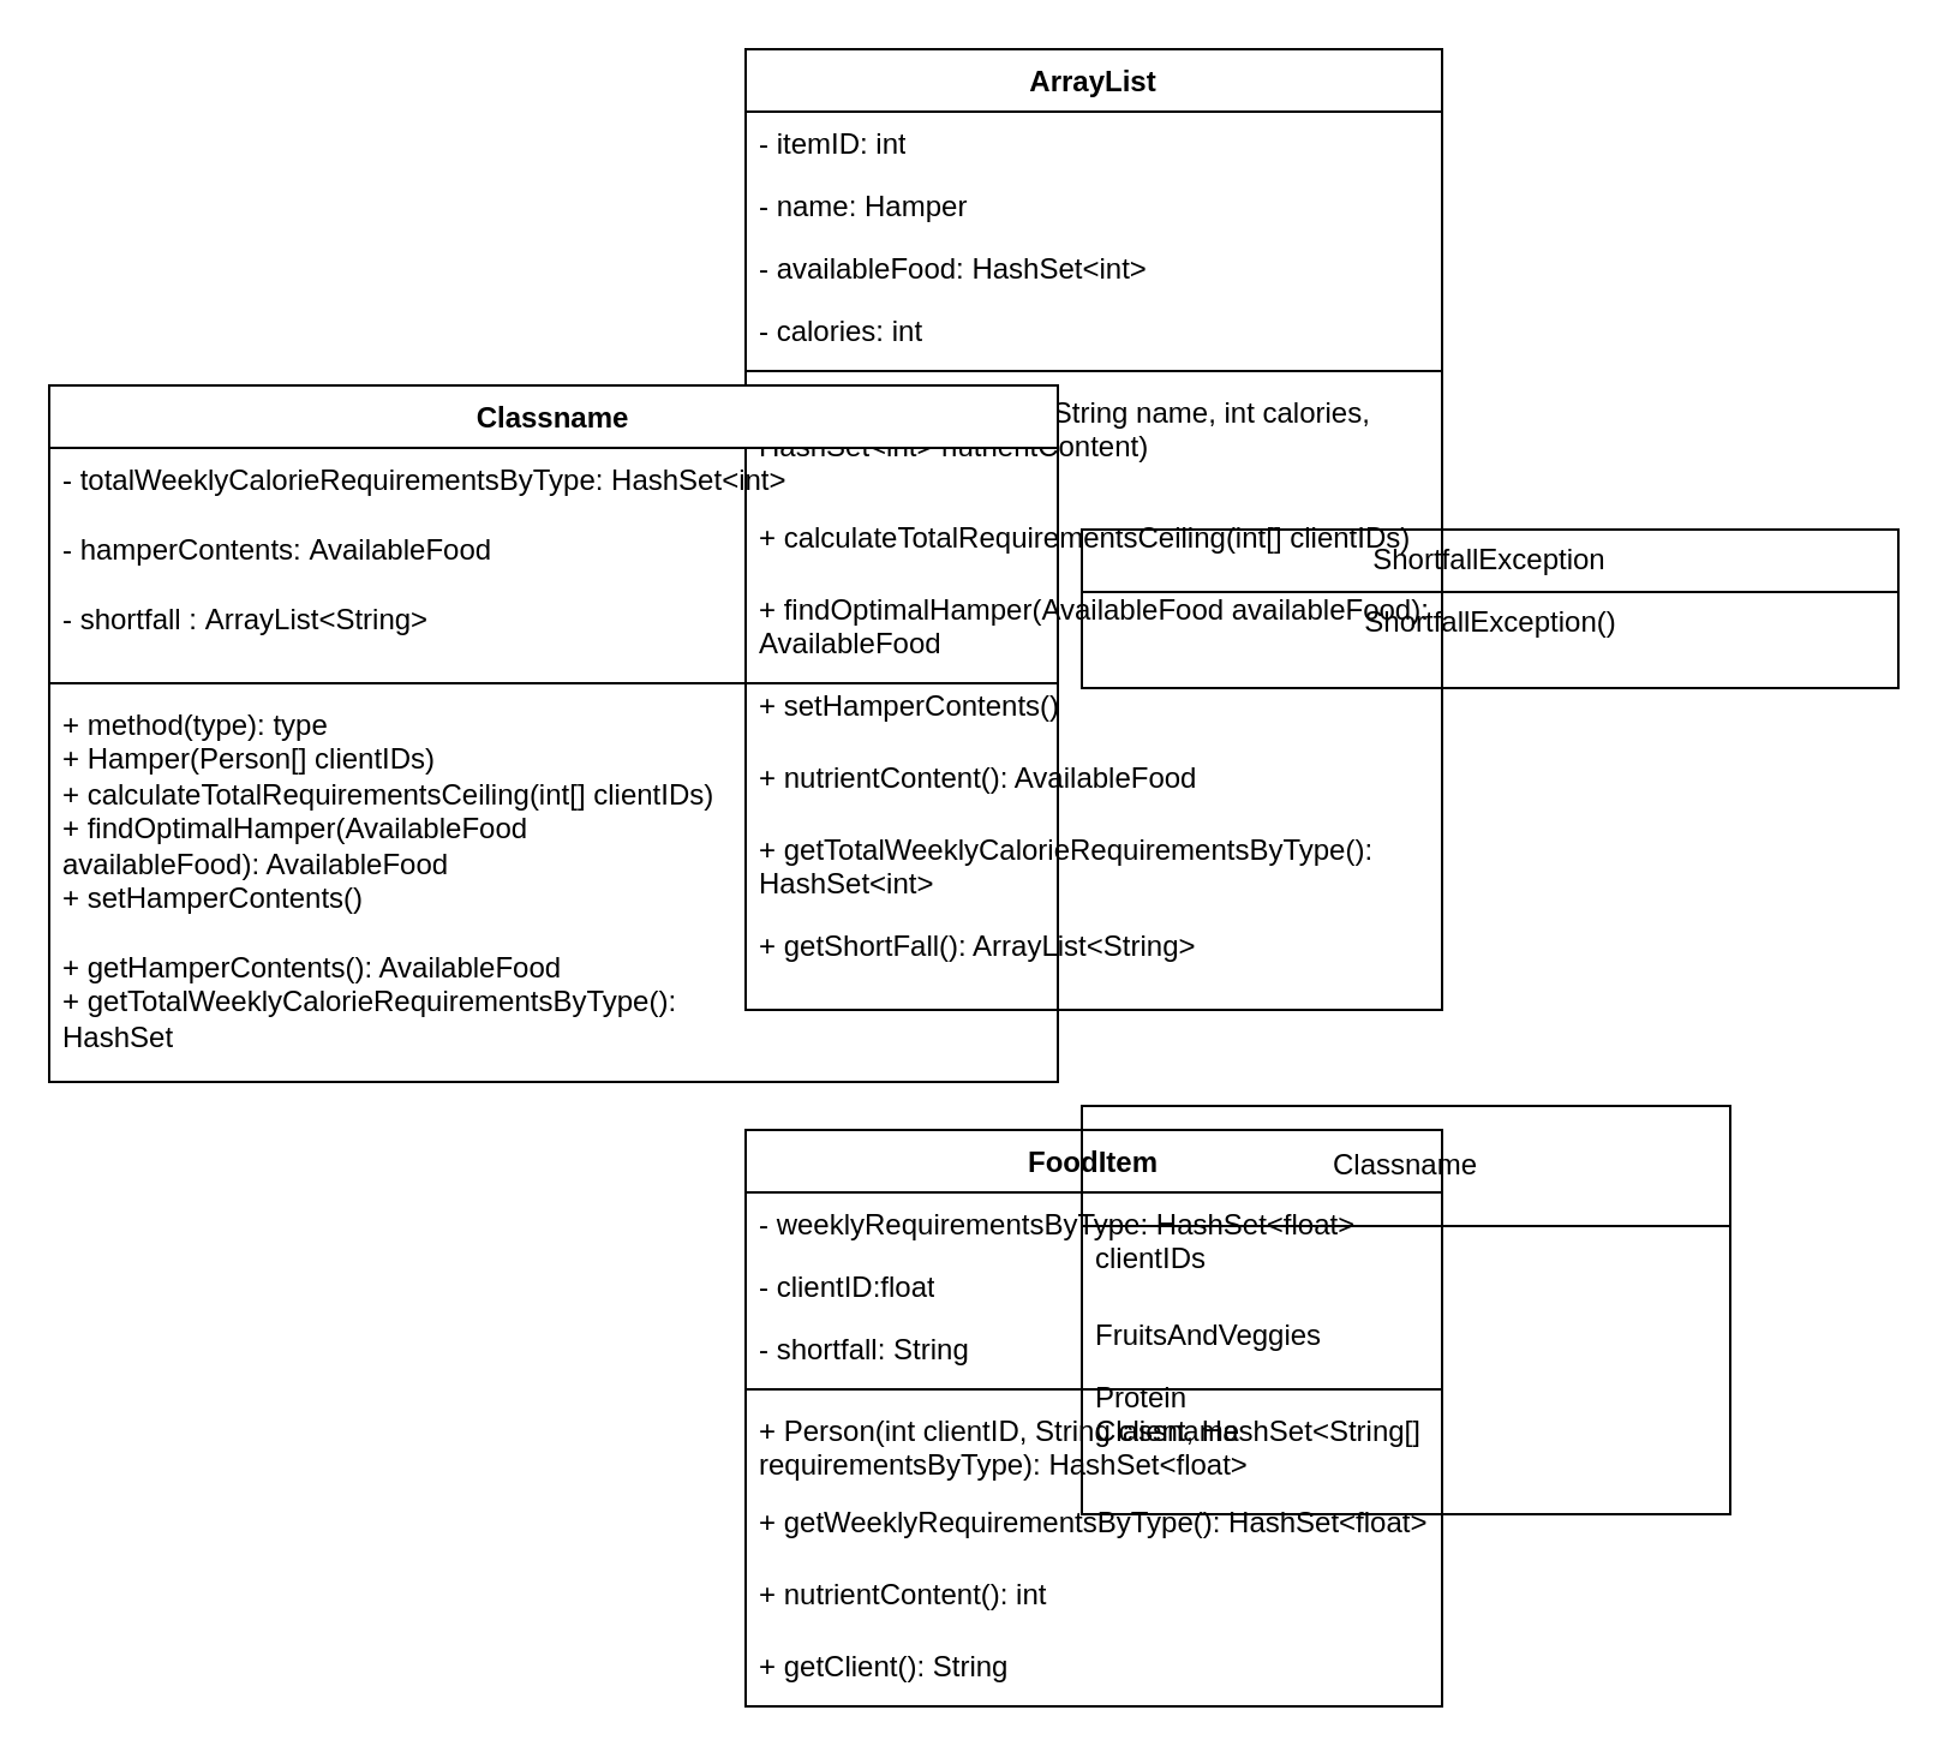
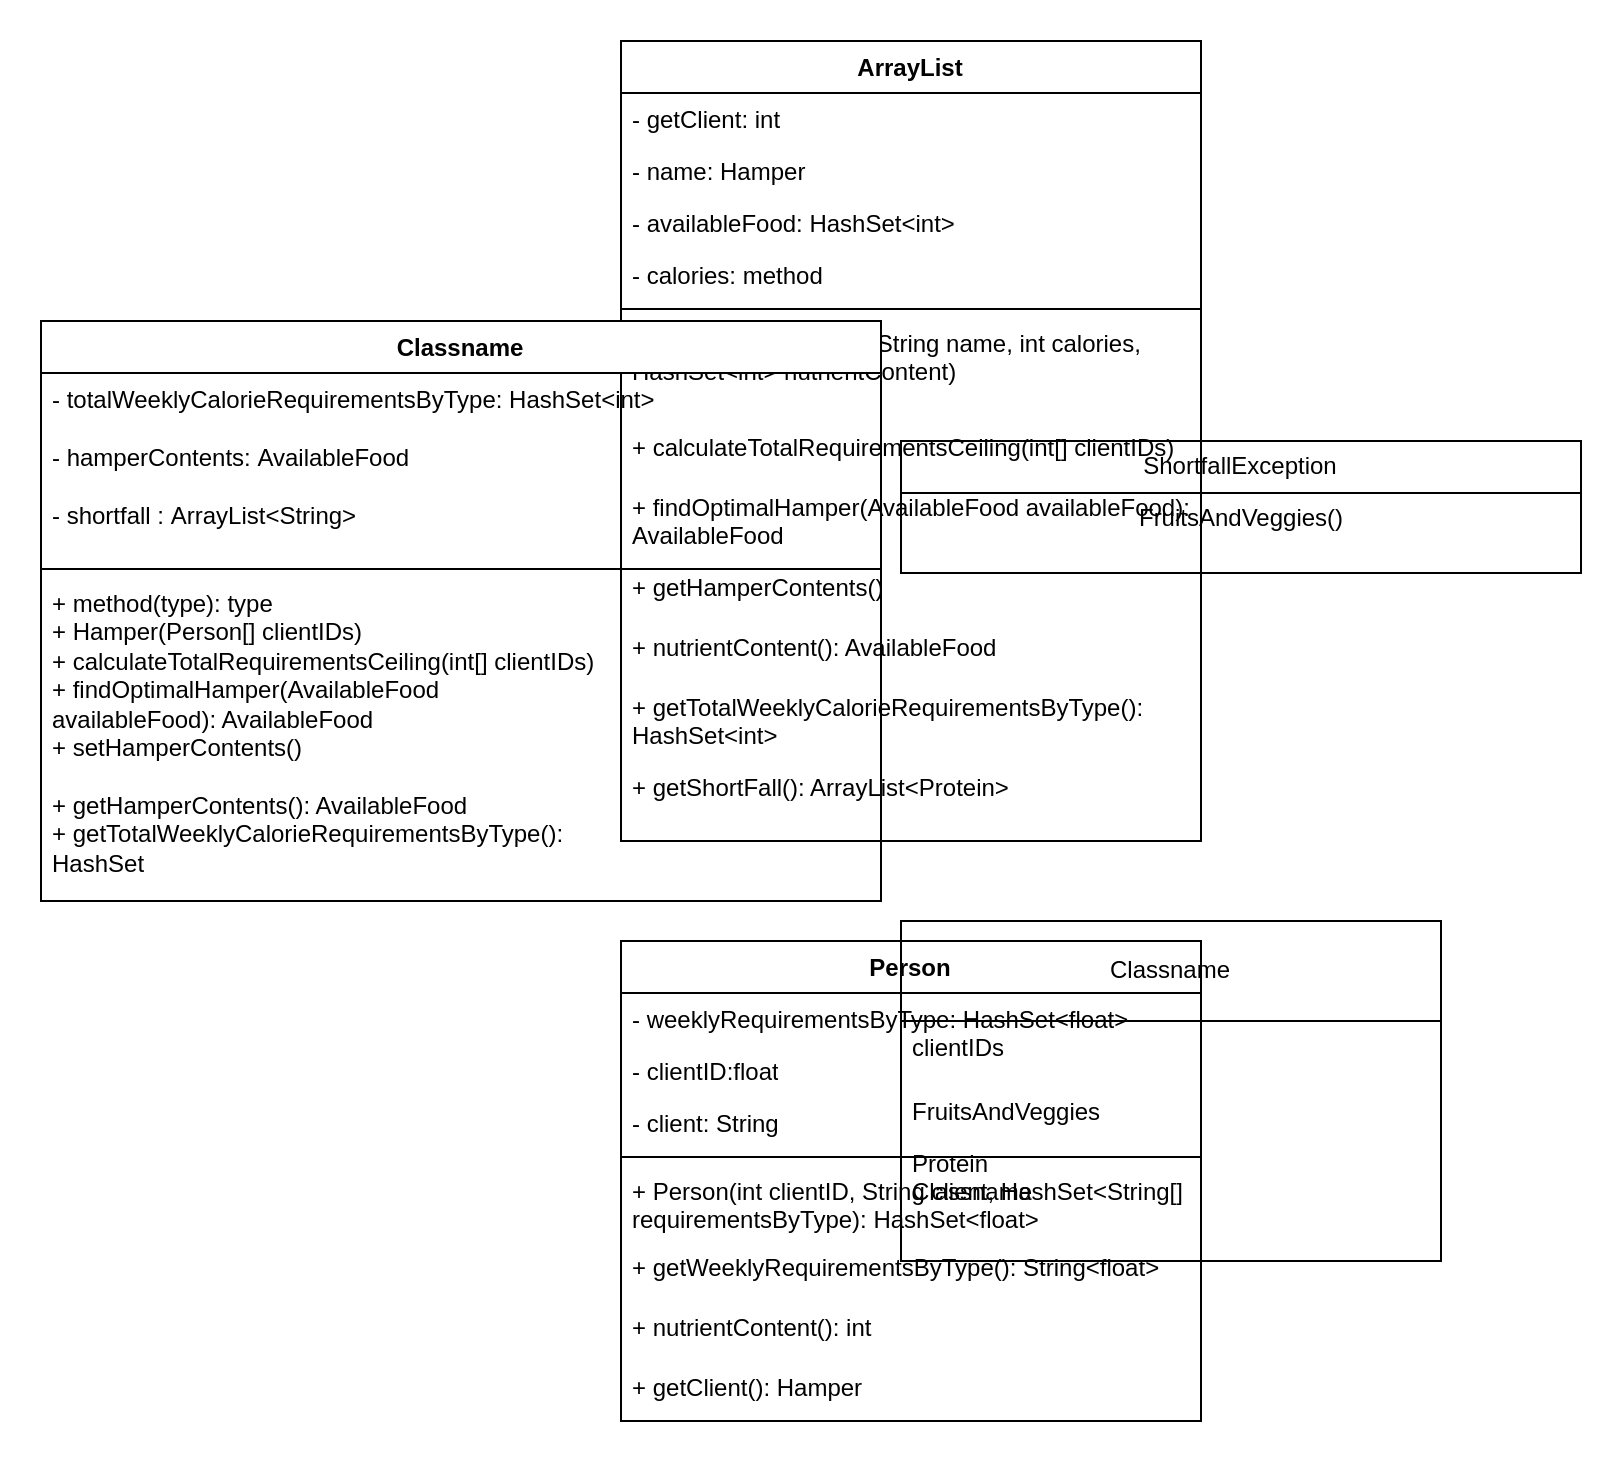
- <mxCell id="3" value="- itemID: int" style="text;strokeColor=none;fillColor=none;align=left;verticalAlign=top;spacingLeft=4;spacingRight=4;overflow=hidden;rotatable=0;points=[[0,0.5],[1,0.5]];portConstraint=eastwest;whiteSpace=wrap;html=1;" vertex="1" parent="2"><mxGeometry y="26" width="290" height="26" as="geometry" /></mxCell>
+ <mxCell id="3" value="- getClient: int" style="text;strokeColor=none;fillColor=none;align=left;verticalAlign=top;spacingLeft=4;spacingRight=4;overflow=hidden;rotatable=0;points=[[0,0.5],[1,0.5]];portConstraint=eastwest;whiteSpace=wrap;html=1;" vertex="1" parent="2"><mxGeometry y="26" width="290" height="26" as="geometry" /></mxCell>
- <mxCell id="6" value="- calories: int" style="text;strokeColor=none;fillColor=none;align=left;verticalAlign=top;spacingLeft=4;spacingRight=4;overflow=hidden;rotatable=0;points=[[0,0.5],[1,0.5]];portConstraint=eastwest;whiteSpace=wrap;html=1;" vertex="1" parent="2"><mxGeometry y="104" width="290" height="26" as="geometry" /></mxCell>
+ <mxCell id="6" value="- calories: method" style="text;strokeColor=none;fillColor=none;align=left;verticalAlign=top;spacingLeft=4;spacingRight=4;overflow=hidden;rotatable=0;points=[[0,0.5],[1,0.5]];portConstraint=eastwest;whiteSpace=wrap;html=1;" vertex="1" parent="2"><mxGeometry y="104" width="290" height="26" as="geometry" /></mxCell>
- <mxCell id="16" value="ShortfallException()&lt;br/&gt;&lt;br/&gt;" style="text;html=1;align=center;verticalAlign=middle;resizable=0;points=[];autosize=1;strokeColor=none;fillColor=none;" vertex="1" parent="15"><mxGeometry y="26" width="340" height="40" as="geometry" /></mxCell>
+ <mxCell id="16" value="FruitsAndVeggies()&lt;br/&gt;&lt;br/&gt;" style="text;html=1;align=center;verticalAlign=middle;resizable=0;points=[];autosize=1;strokeColor=none;fillColor=none;" vertex="1" parent="15"><mxGeometry y="26" width="340" height="40" as="geometry" /></mxCell>
- <mxCell id="11" value="+ setHamperContents()" style="text;strokeColor=none;fillColor=none;align=left;verticalAlign=top;spacingLeft=4;spacingRight=4;overflow=hidden;rotatable=0;points=[[0,0.5],[1,0.5]];portConstraint=eastwest;whiteSpace=wrap;html=1;" vertex="1" parent="2"><mxGeometry y="260" width="290" height="30" as="geometry" /></mxCell>
+ <mxCell id="11" value="+ getHamperContents()" style="text;strokeColor=none;fillColor=none;align=left;verticalAlign=top;spacingLeft=4;spacingRight=4;overflow=hidden;rotatable=0;points=[[0,0.5],[1,0.5]];portConstraint=eastwest;whiteSpace=wrap;html=1;" vertex="1" parent="2"><mxGeometry y="260" width="290" height="30" as="geometry" /></mxCell>
- <mxCell id="14" value="+ getShortFall(): ArrayList&amp;lt;String&amp;gt;" style="text;strokeColor=none;fillColor=none;align=left;verticalAlign=top;spacingLeft=4;spacingRight=4;overflow=hidden;rotatable=0;points=[[0,0.5],[1,0.5]];portConstraint=eastwest;whiteSpace=wrap;html=1;" vertex="1" parent="2"><mxGeometry y="360" width="290" height="40" as="geometry" /></mxCell>
+ <mxCell id="14" value="+ getShortFall(): ArrayList&amp;lt;Protein&amp;gt;" style="text;strokeColor=none;fillColor=none;align=left;verticalAlign=top;spacingLeft=4;spacingRight=4;overflow=hidden;rotatable=0;points=[[0,0.5],[1,0.5]];portConstraint=eastwest;whiteSpace=wrap;html=1;" vertex="1" parent="2"><mxGeometry y="360" width="290" height="40" as="geometry" /></mxCell>
- <mxCell id="17" value="FoodItem" style="swimlane;fontStyle=1;align=center;verticalAlign=top;childLayout=stackLayout;horizontal=1;startSize=26;horizontalStack=0;resizeParent=1;resizeParentMax=0;resizeLast=0;collapsible=1;marginBottom=0;whiteSpace=wrap;html=1;" vertex="1" parent="1"><mxGeometry x="310" y="470" width="290" height="240" as="geometry" /></mxCell>
+ <mxCell id="17" value="Person" style="swimlane;fontStyle=1;align=center;verticalAlign=top;childLayout=stackLayout;horizontal=1;startSize=26;horizontalStack=0;resizeParent=1;resizeParentMax=0;resizeLast=0;collapsible=1;marginBottom=0;whiteSpace=wrap;html=1;" vertex="1" parent="1"><mxGeometry x="310" y="470" width="290" height="240" as="geometry" /></mxCell>
- <mxCell id="20" value="- shortfall: String" style="text;strokeColor=none;fillColor=none;align=left;verticalAlign=top;spacingLeft=4;spacingRight=4;overflow=hidden;rotatable=0;points=[[0,0.5],[1,0.5]];portConstraint=eastwest;whiteSpace=wrap;html=1;" vertex="1" parent="17"><mxGeometry y="78" width="290" height="26" as="geometry" /></mxCell>
+ <mxCell id="20" value="- client: String" style="text;strokeColor=none;fillColor=none;align=left;verticalAlign=top;spacingLeft=4;spacingRight=4;overflow=hidden;rotatable=0;points=[[0,0.5],[1,0.5]];portConstraint=eastwest;whiteSpace=wrap;html=1;" vertex="1" parent="17"><mxGeometry y="78" width="290" height="26" as="geometry" /></mxCell>
- <mxCell id="23" value="+ getWeeklyRequirementsByType(): HashSet&amp;lt;float&amp;gt;" style="text;strokeColor=none;fillColor=none;align=left;verticalAlign=top;spacingLeft=4;spacingRight=4;overflow=hidden;rotatable=0;points=[[0,0.5],[1,0.5]];portConstraint=eastwest;whiteSpace=wrap;html=1;" vertex="1" parent="17"><mxGeometry y="150" width="290" height="30" as="geometry" /></mxCell>
+ <mxCell id="23" value="+ getWeeklyRequirementsByType(): String&amp;lt;float&amp;gt;" style="text;strokeColor=none;fillColor=none;align=left;verticalAlign=top;spacingLeft=4;spacingRight=4;overflow=hidden;rotatable=0;points=[[0,0.5],[1,0.5]];portConstraint=eastwest;whiteSpace=wrap;html=1;" vertex="1" parent="17"><mxGeometry y="150" width="290" height="30" as="geometry" /></mxCell>
- <mxCell id="25" value="+ getClient(): String" style="text;strokeColor=none;fillColor=none;align=left;verticalAlign=top;spacingLeft=4;spacingRight=4;overflow=hidden;rotatable=0;points=[[0,0.5],[1,0.5]];portConstraint=eastwest;whiteSpace=wrap;html=1;" vertex="1" parent="17"><mxGeometry y="210" width="290" height="30" as="geometry" /></mxCell>
+ <mxCell id="25" value="+ getClient(): Hamper" style="text;strokeColor=none;fillColor=none;align=left;verticalAlign=top;spacingLeft=4;spacingRight=4;overflow=hidden;rotatable=0;points=[[0,0.5],[1,0.5]];portConstraint=eastwest;whiteSpace=wrap;html=1;" vertex="1" parent="17"><mxGeometry y="210" width="290" height="30" as="geometry" /></mxCell>
